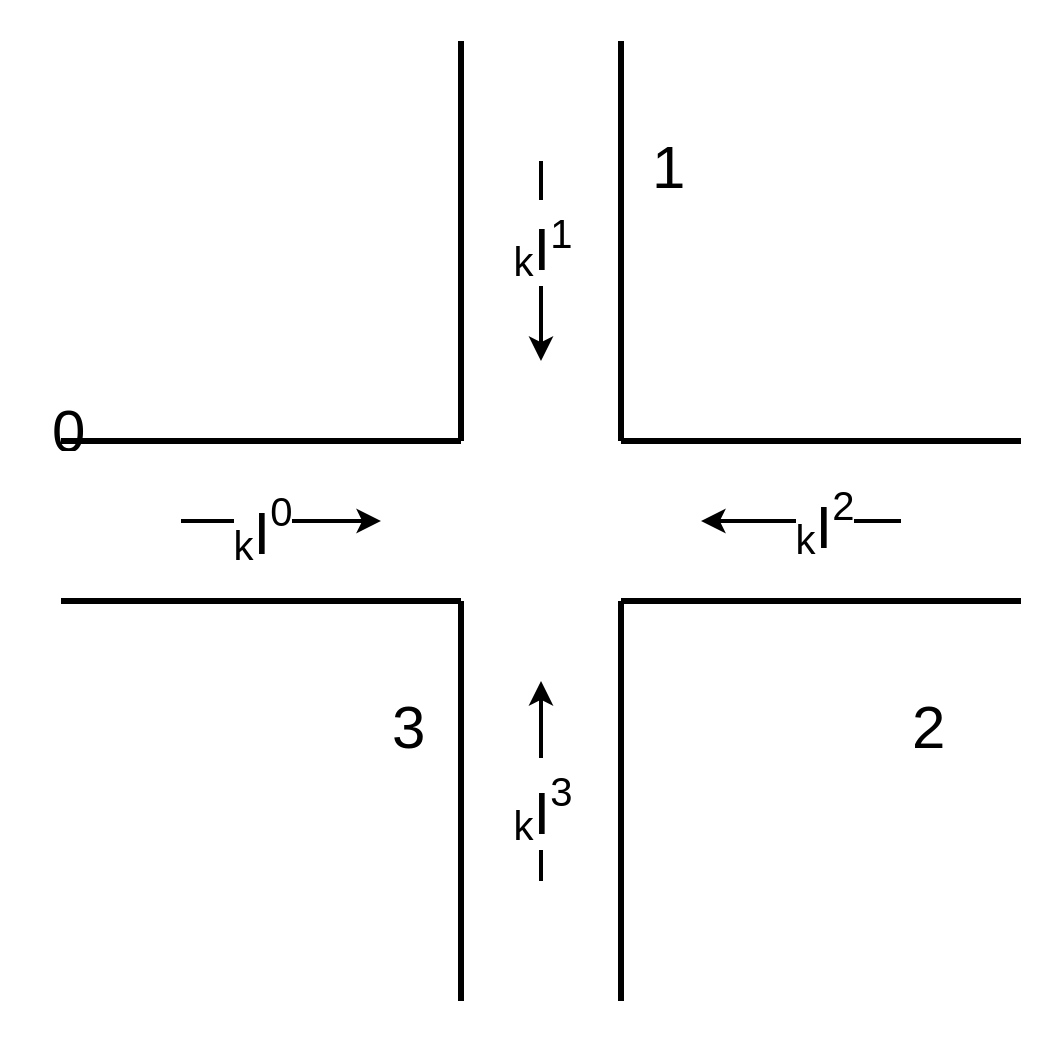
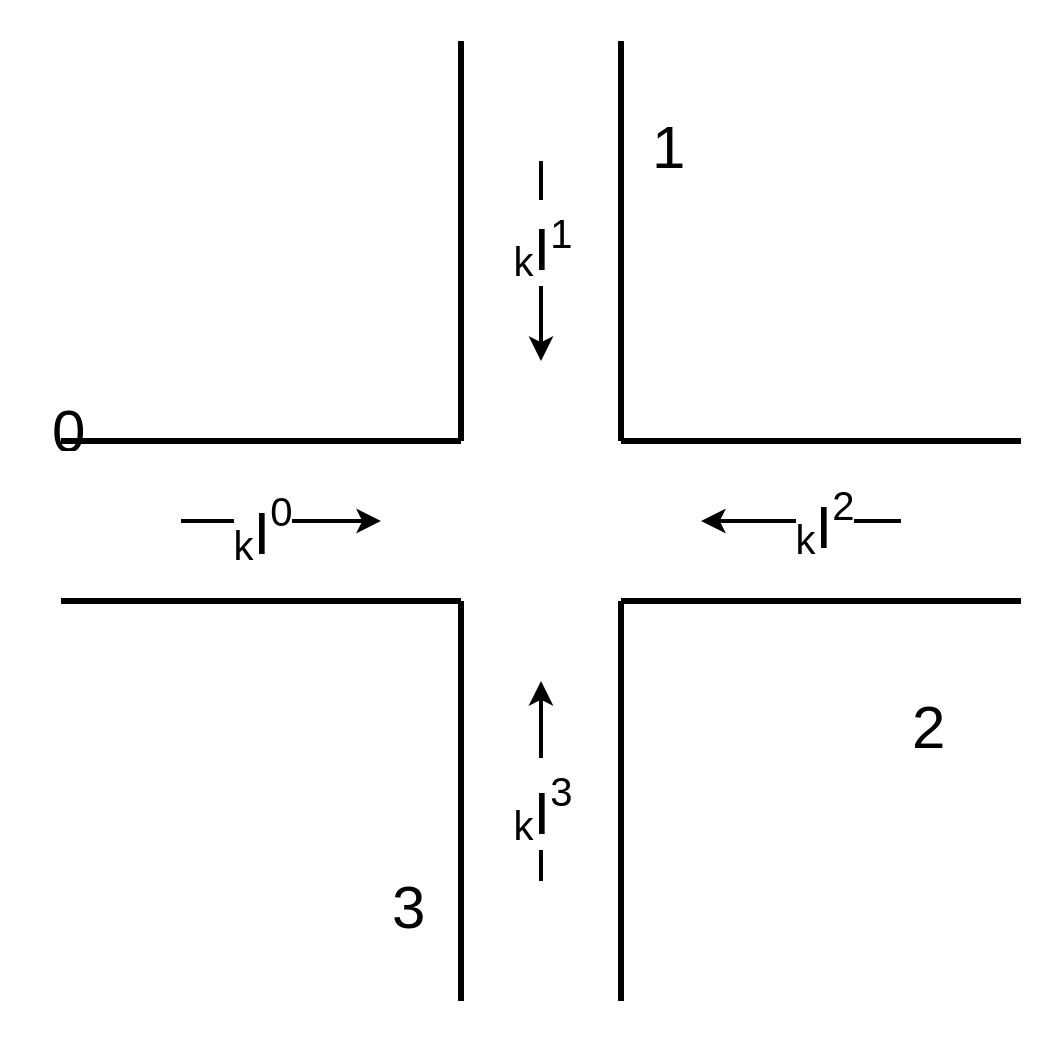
- <mxCell id="19" value="1" style="text;strokeColor=none;fillColor=none;align=left;verticalAlign=middle;spacingLeft=4;spacingRight=4;overflow=hidden;points=[[0,0.5],[1,0.5]];portConstraint=eastwest;rotatable=0;fontSize=30;" parent="1" vertex="1"><mxGeometry x="320" y="60" width="30" height="40" as="geometry" /></mxCell>
+ <mxCell id="19" value="1" style="text;strokeColor=none;fillColor=none;align=left;verticalAlign=middle;spacingLeft=4;spacingRight=4;overflow=hidden;points=[[0,0.5],[1,0.5]];portConstraint=eastwest;rotatable=0;fontSize=30;" parent="1" vertex="1"><mxGeometry x="320" y="50" width="30" height="40" as="geometry" /></mxCell>
- <mxCell id="21" value="3" style="text;strokeColor=none;fillColor=none;align=left;verticalAlign=middle;spacingLeft=4;spacingRight=4;overflow=hidden;points=[[0,0.5],[1,0.5]];portConstraint=eastwest;rotatable=0;fontSize=30;" parent="1" vertex="1"><mxGeometry x="190" y="340" width="30" height="40" as="geometry" /></mxCell>
+ <mxCell id="21" value="3" style="text;strokeColor=none;fillColor=none;align=left;verticalAlign=middle;spacingLeft=4;spacingRight=4;overflow=hidden;points=[[0,0.5],[1,0.5]];portConstraint=eastwest;rotatable=0;fontSize=30;" parent="1" vertex="1"><mxGeometry x="190" y="430" width="30" height="40" as="geometry" /></mxCell>
